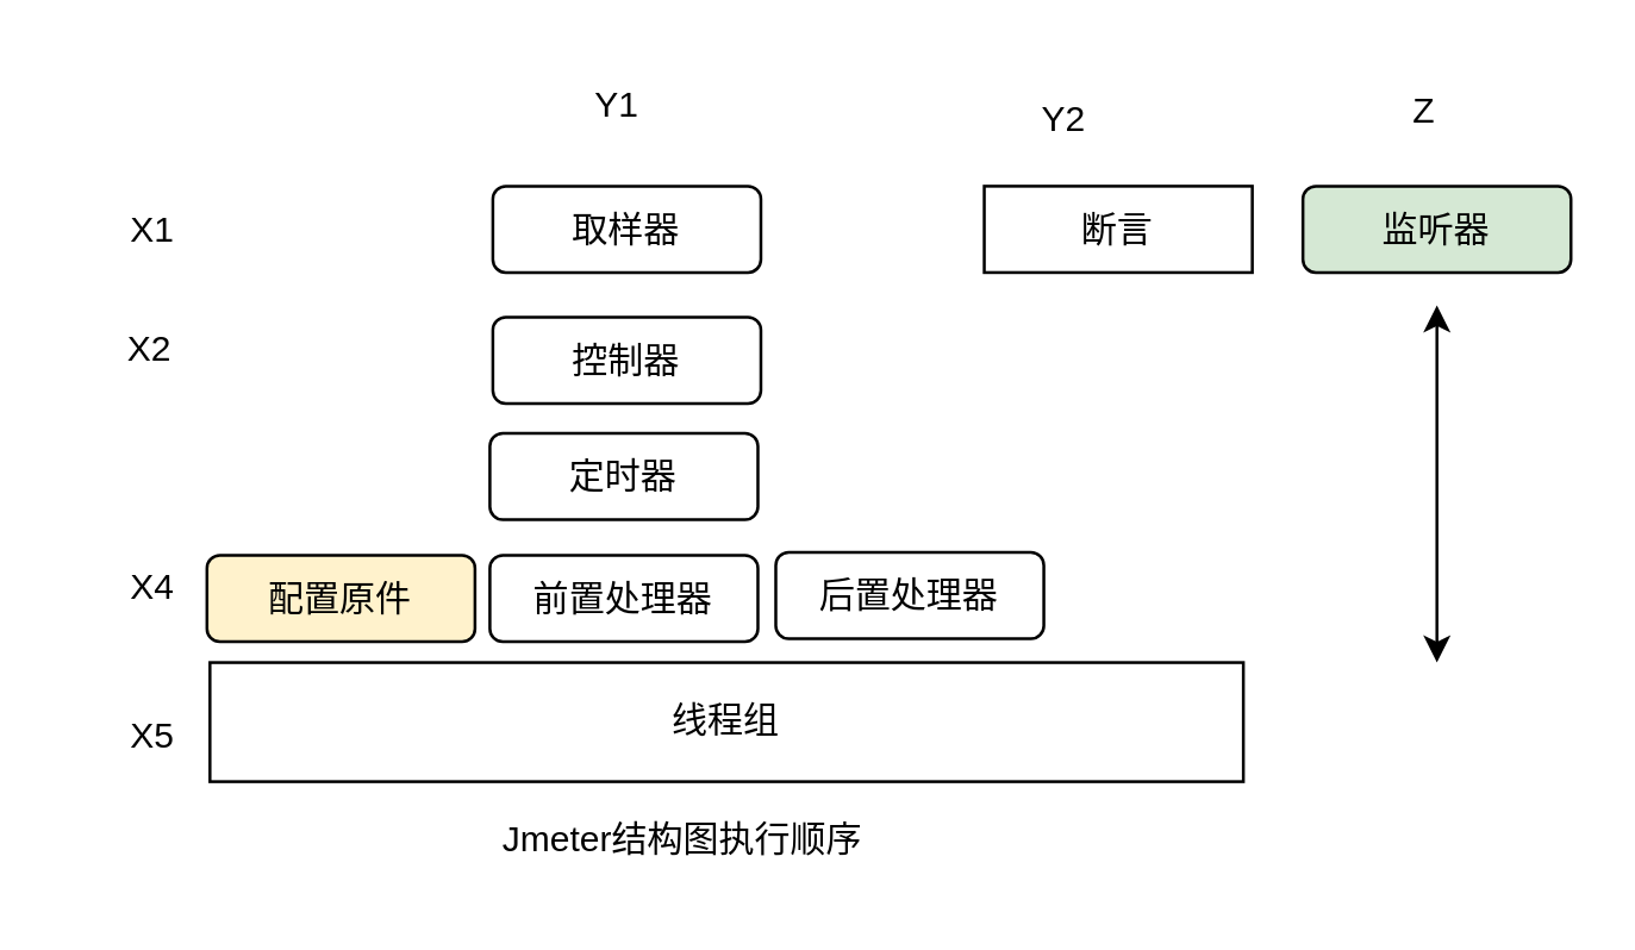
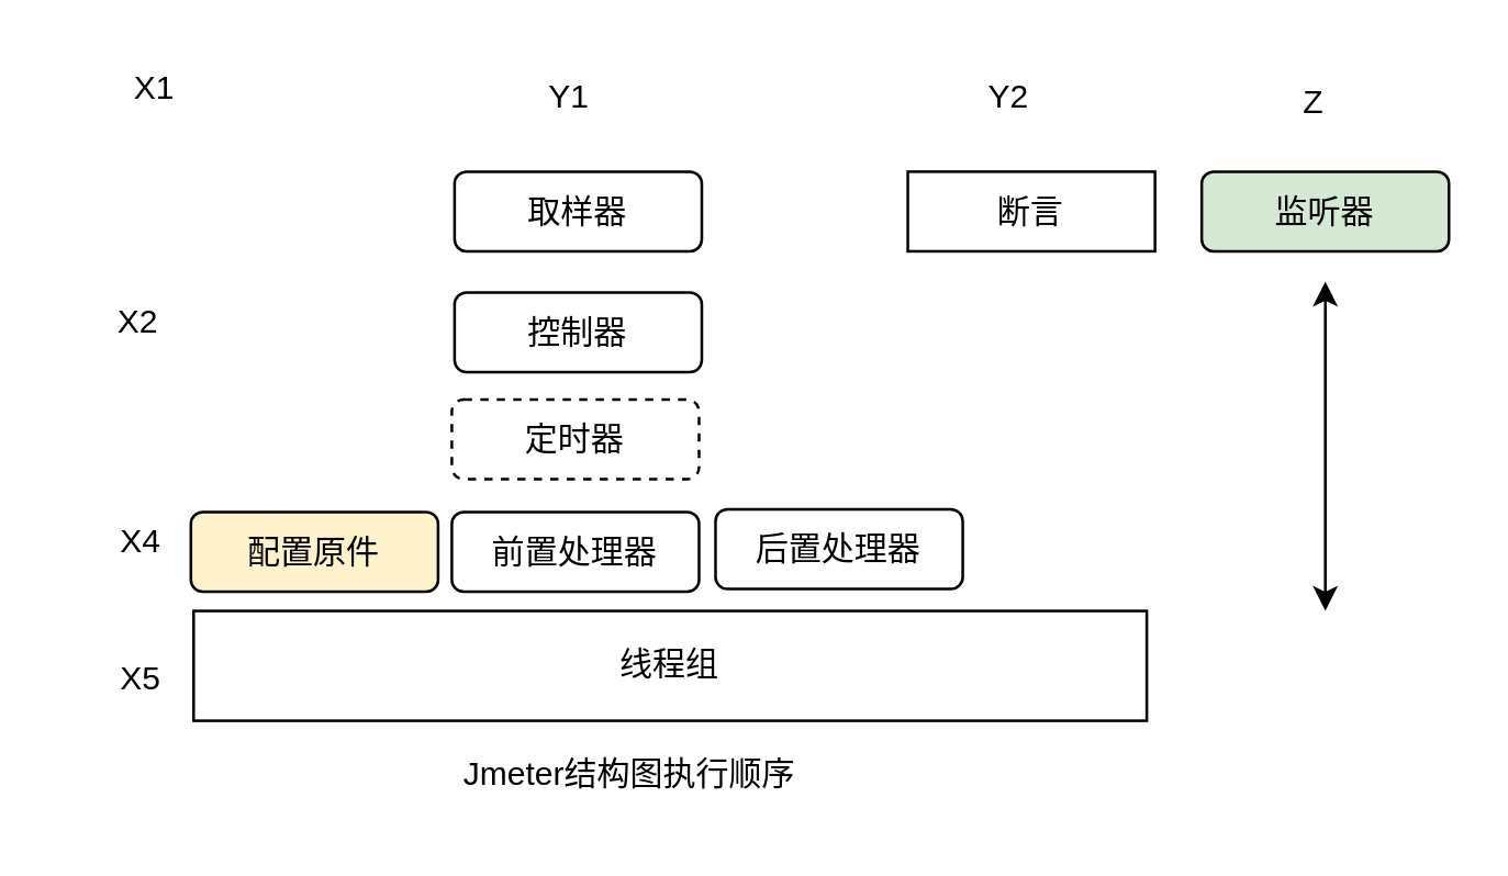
- <mxCell id="9" value="Y2" style="text;html=1;strokeColor=none;fillColor=none;align=center;verticalAlign=middle;whiteSpace=wrap;rounded=0;" vertex="1" parent="1"><mxGeometry x="328" y="25" width="58" height="30" as="geometry" /></mxCell>
+ <mxCell id="9" value="Y2" style="text;html=1;strokeColor=none;fillColor=none;align=center;verticalAlign=middle;whiteSpace=wrap;rounded=0;" vertex="1" parent="1"><mxGeometry x="338" y="20" width="58" height="30" as="geometry" /></mxCell>
- <mxCell id="7" value="X1" style="text;html=1;strokeColor=none;fillColor=none;align=center;verticalAlign=middle;whiteSpace=wrap;rounded=0;" vertex="1" parent="1"><mxGeometry x="21" y="62" width="60" height="30" as="geometry" /></mxCell>
+ <mxCell id="7" value="X1" style="text;html=1;strokeColor=none;fillColor=none;align=center;verticalAlign=middle;whiteSpace=wrap;rounded=0;" vertex="1" parent="1"><mxGeometry x="26" y="17" width="60" height="30" as="geometry" /></mxCell>
- <mxCell id="12" value="定时器" style="rounded=1;whiteSpace=wrap;html=1;" vertex="1" parent="1"><mxGeometry x="164" y="145" width="90" height="29" as="geometry" /></mxCell>
+ <mxCell id="12" value="定时器" style="rounded=1;whiteSpace=wrap;html=1;dashed=1;" vertex="1" parent="1"><mxGeometry x="164" y="145" width="90" height="29" as="geometry" /></mxCell>
